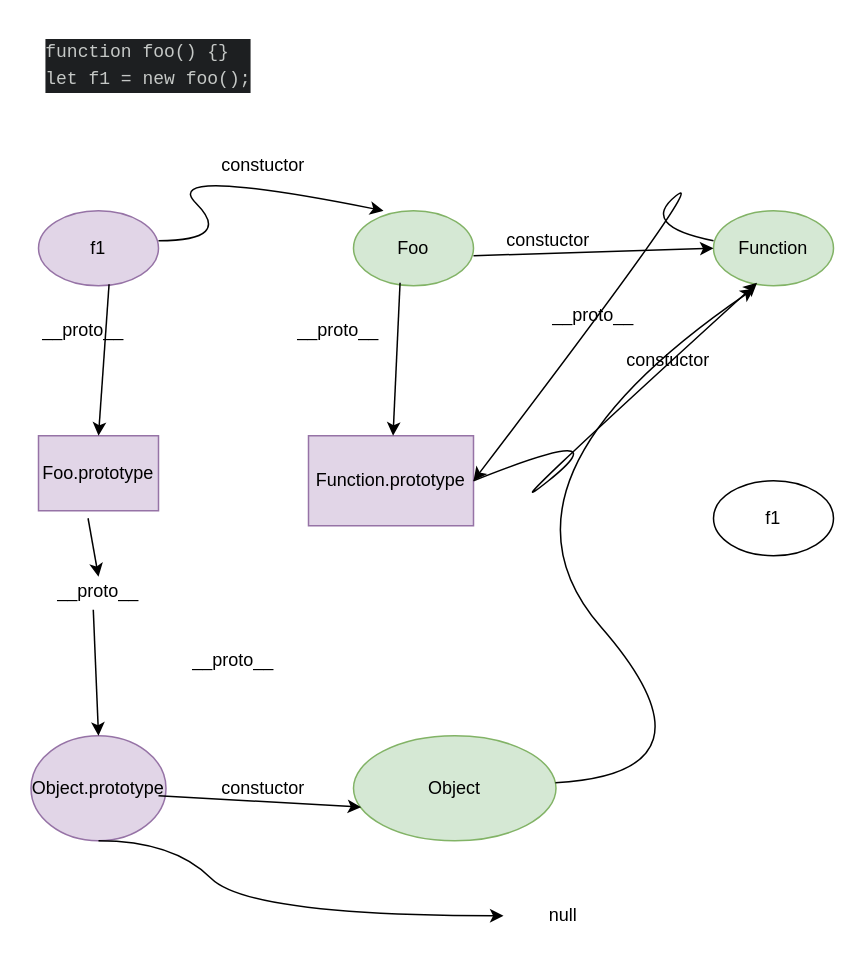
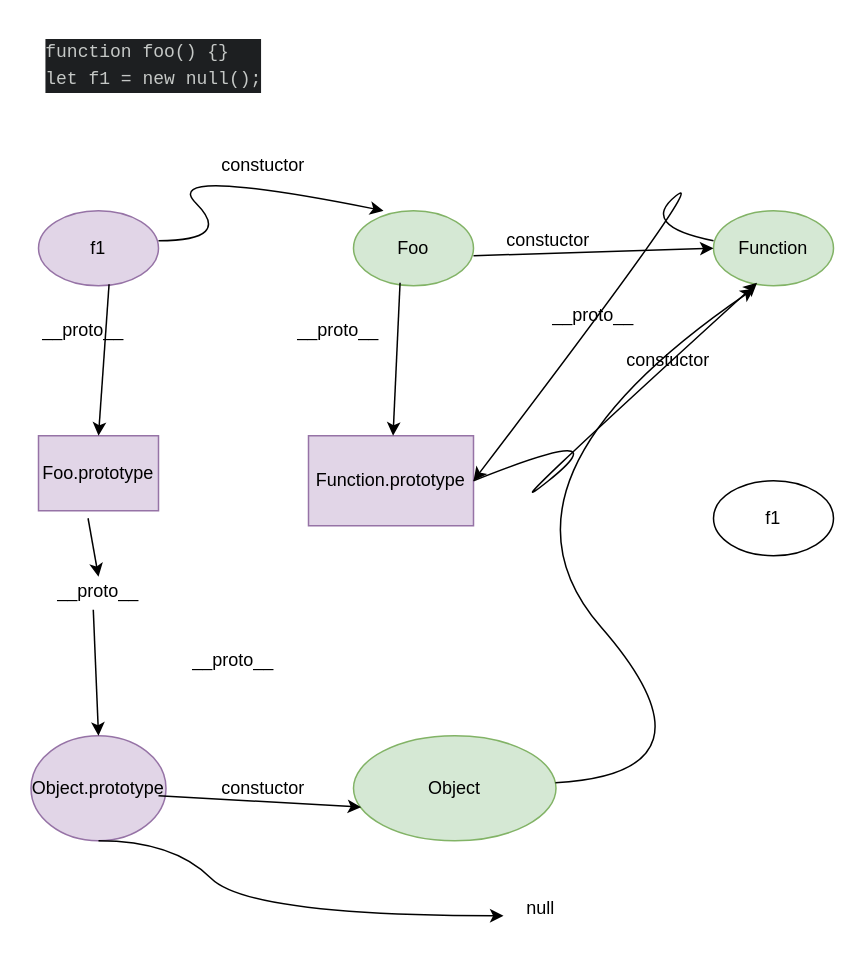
- <mxCell id="2" value="&lt;h1&gt;&lt;div style=&quot;color: rgb(197 , 200 , 198) ; background-color: rgb(29 , 31 , 33) ; font-family: &amp;#34;menlo&amp;#34; , &amp;#34;monaco&amp;#34; , &amp;#34;courier new&amp;#34; , monospace ; font-weight: normal ; font-size: 12px ; line-height: 18px&quot;&gt;&lt;div&gt;function foo() {}&lt;/div&gt;&lt;div&gt;    let f1 = new foo();&lt;/div&gt;&lt;/div&gt;&lt;/h1&gt;" style="text;html=1;strokeColor=none;fillColor=none;spacing=5;spacingTop=-20;whiteSpace=wrap;overflow=hidden;rounded=0;" parent="1" vertex="1"><mxGeometry x="25" y="20" width="190" height="120" as="geometry" /></mxCell>
+ <mxCell id="2" value="&lt;h1&gt;&lt;div style=&quot;color: rgb(197 , 200 , 198) ; background-color: rgb(29 , 31 , 33) ; font-family: &amp;#34;menlo&amp;#34; , &amp;#34;monaco&amp;#34; , &amp;#34;courier new&amp;#34; , monospace ; font-weight: normal ; font-size: 12px ; line-height: 18px&quot;&gt;&lt;div&gt;function foo() {}&lt;/div&gt;&lt;div&gt;    let f1 = new null();&lt;/div&gt;&lt;/div&gt;&lt;/h1&gt;" style="text;html=1;strokeColor=none;fillColor=none;spacing=5;spacingTop=-20;whiteSpace=wrap;overflow=hidden;rounded=0;" parent="1" vertex="1"><mxGeometry x="25" y="20" width="190" height="120" as="geometry" /></mxCell>
- <mxCell id="20" value="null" style="text;html=1;strokeColor=none;fillColor=none;align=center;verticalAlign=middle;whiteSpace=wrap;rounded=0;" parent="1" vertex="1"><mxGeometry x="355" y="600" width="40" height="20" as="geometry" /></mxCell>
+ <mxCell id="20" value="null" style="text;html=1;strokeColor=none;fillColor=none;align=center;verticalAlign=middle;whiteSpace=wrap;rounded=0;" parent="1" vertex="1"><mxGeometry x="340" y="595" width="40" height="20" as="geometry" /></mxCell>
